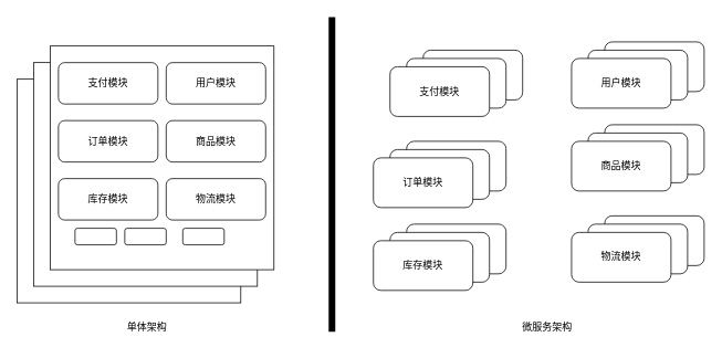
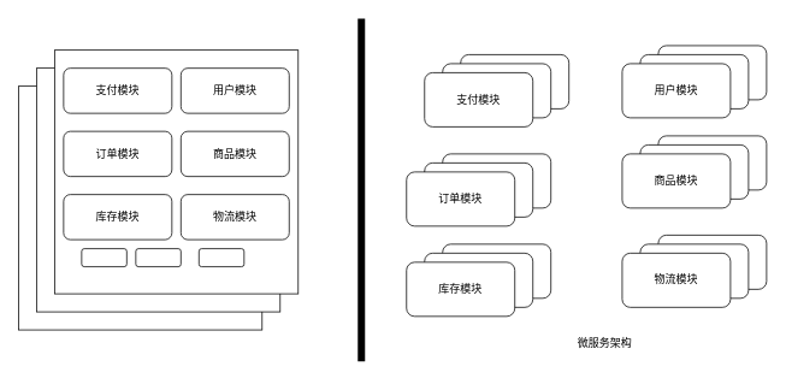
- <mxCell id="33" value="单体架构" style="text;html=1;strokeColor=none;fillColor=none;align=center;verticalAlign=middle;whiteSpace=wrap;rounded=0;" vertex="1" parent="1"><mxGeometry x="147" y="380" width="60" height="30" as="geometry" /></mxCell>
- <mxCell id="34" value="微服务架构" style="text;html=1;strokeColor=none;fillColor=none;align=center;verticalAlign=middle;whiteSpace=wrap;rounded=0;" vertex="1" parent="1"><mxGeometry y="380" width="80" height="30" as="geometry" x="620" /></mxCell>
+ <mxCell id="34" value="微服务架构" style="text;html=1;strokeColor=none;fillColor=none;align=center;verticalAlign=middle;whiteSpace=wrap;rounded=0;" vertex="1" parent="1"><mxGeometry x="630" y="365" width="80" height="30" as="geometry" /></mxCell>
